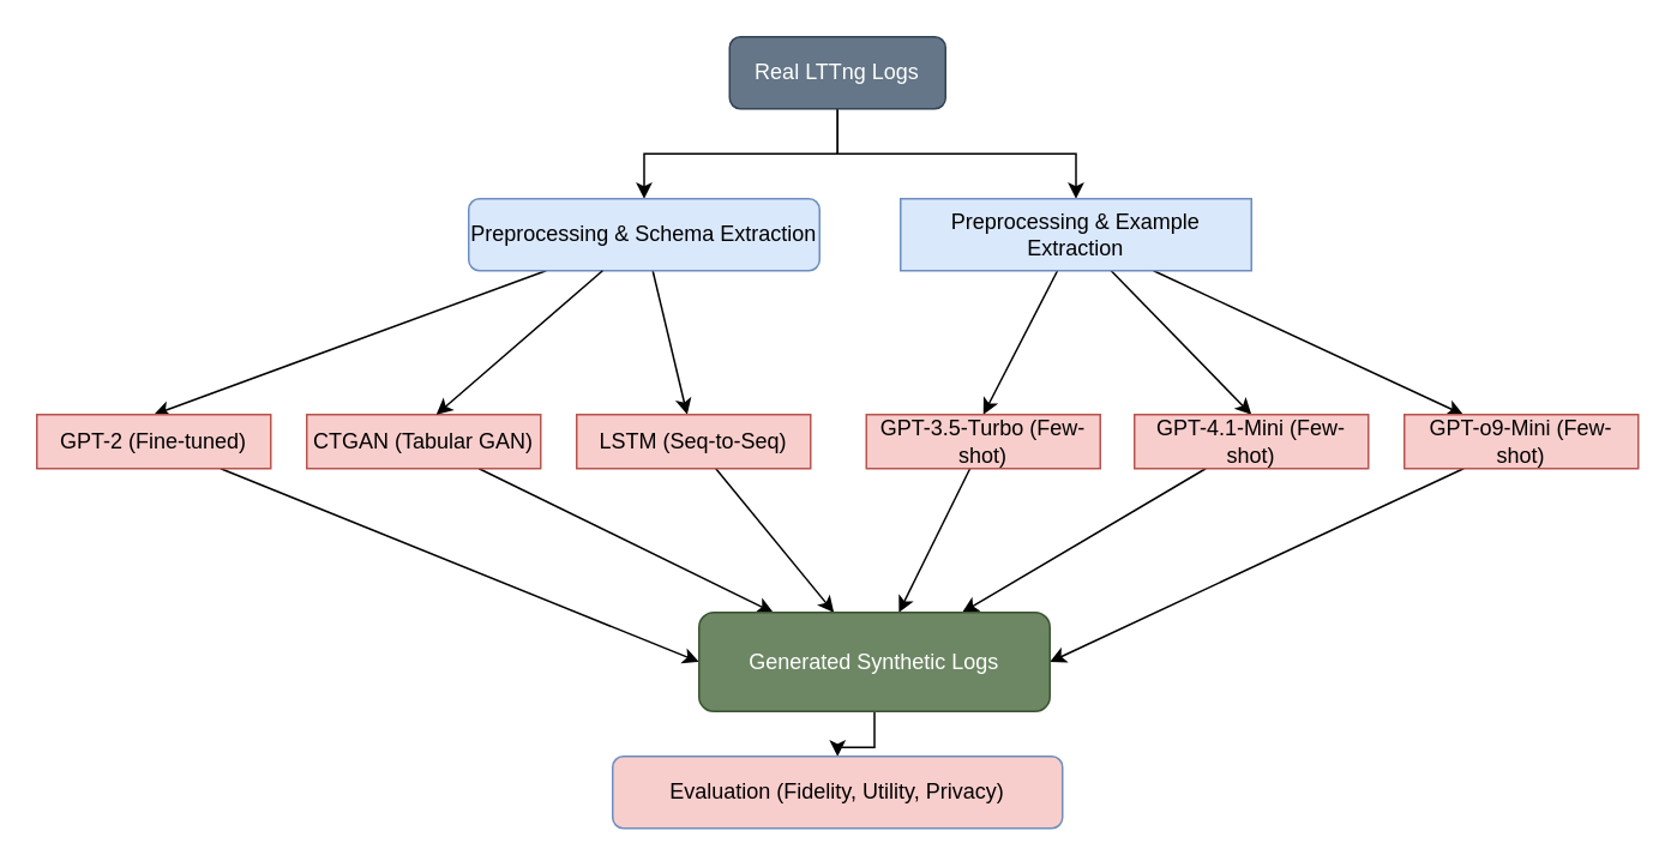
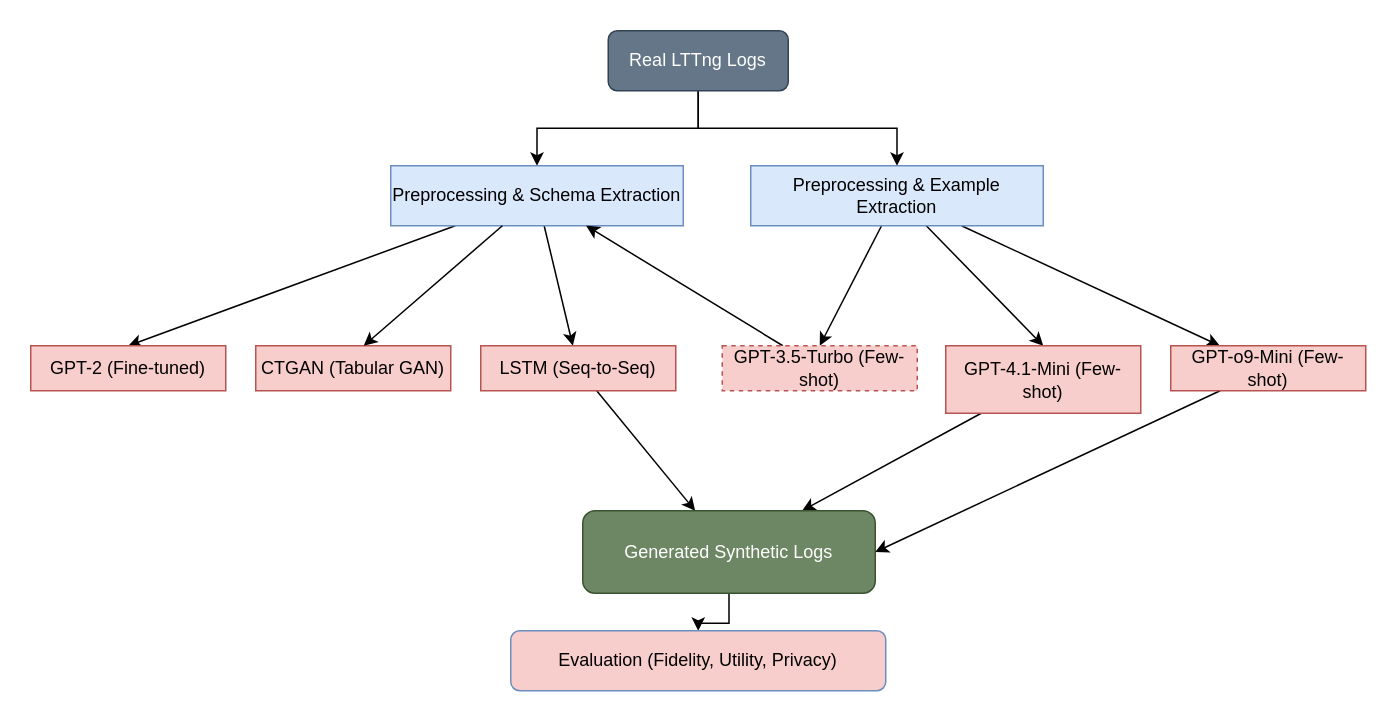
- <mxCell id="7" value="Preprocessing &amp;amp; Schema Extraction" style="whiteSpace=wrap;html=1;fillColor=#dae8fc;strokeColor=#6c8ebf;rounded=1;" parent="1" vertex="1"><mxGeometry x="260" y="110" width="195" height="40" as="geometry" /></mxCell>
+ <mxCell id="7" value="Preprocessing &amp;amp; Schema Extraction" style="rounded=0;whiteSpace=wrap;html=1;fillColor=#dae8fc;strokeColor=#6c8ebf;" parent="1" vertex="1"><mxGeometry x="260" y="110" width="195" height="40" as="geometry" /></mxCell>
- <mxCell id="20" value="GPT-3.5-Turbo (Few-shot)" style="rounded=0;whiteSpace=wrap;html=1;fillColor=#f8cecc;strokeColor=#b85450;" parent="1" vertex="1"><mxGeometry x="481" y="230" width="130" height="30" as="geometry" /></mxCell>
+ <mxCell id="20" value="GPT-3.5-Turbo (Few-shot)" style="rounded=0;whiteSpace=wrap;html=1;fillColor=#f8cecc;strokeColor=#b85450;dashed=1;" parent="1" vertex="1"><mxGeometry x="481" y="230" width="130" height="30" as="geometry" /></mxCell>
- <mxCell id="22" value="GPT-4.1-Mini (Few-shot)" style="rounded=0;whiteSpace=wrap;html=1;fillColor=#f8cecc;strokeColor=#b85450;" parent="1" vertex="1"><mxGeometry x="630" y="230" width="130" height="30" as="geometry" /></mxCell>
+ <mxCell id="22" value="GPT-4.1-Mini (Few-shot)" style="rounded=0;whiteSpace=wrap;html=1;fillColor=#f8cecc;strokeColor=#b85450;" parent="1" vertex="1"><mxGeometry x="630" y="230" width="130" height="45" as="geometry" /></mxCell>
- <mxCell id="19" style="rounded=0;orthogonalLoop=1;jettySize=auto;html=1;" parent="1" source="20" target="26" edge="1"><mxGeometry relative="1" as="geometry" /></mxCell>
+ <mxCell id="19" style="rounded=0;orthogonalLoop=1;jettySize=auto;html=1;" parent="1" source="20" target="7" edge="1"><mxGeometry relative="1" as="geometry" /></mxCell>
- <mxCell id="14" style="rounded=0;orthogonalLoop=1;jettySize=auto;html=1;" parent="1" source="15" target="26" edge="1"><mxGeometry relative="1" as="geometry" /></mxCell>
- <mxCell id="12" style="rounded=0;orthogonalLoop=1;jettySize=auto;html=1;entryX=0;entryY=0.5;entryDx=0;entryDy=0;" parent="1" source="13" target="26" edge="1"><mxGeometry relative="1" as="geometry" /></mxCell>
